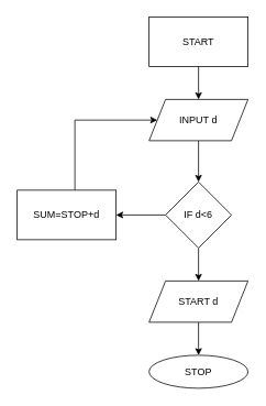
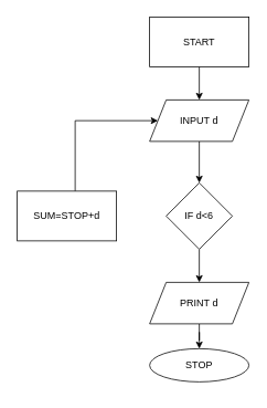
- <mxCell id="6" value="" style="edgeStyle=orthogonalEdgeStyle;rounded=0;orthogonalLoop=1;jettySize=auto;html=1;" edge="1" parent="1" source="8" target="10"><mxGeometry relative="1" as="geometry" /></mxCell>
- <mxCell id="12" value="START d" style="shape=parallelogram;perimeter=parallelogramPerimeter;whiteSpace=wrap;html=1;fixedSize=1;" vertex="1" parent="1"><mxGeometry x="180" y="340" width="120" height="50" as="geometry" /></mxCell>
+ <mxCell id="12" value="PRINT d" style="shape=parallelogram;perimeter=parallelogramPerimeter;whiteSpace=wrap;html=1;fixedSize=1;" vertex="1" parent="1"><mxGeometry x="180" y="340" width="120" height="50" as="geometry" /></mxCell>
- <mxCell id="13" value="STOP" style="ellipse;whiteSpace=wrap;html=1;" vertex="1" parent="1"><mxGeometry x="180" y="430" width="120" height="40" as="geometry" /></mxCell>
+ <mxCell id="13" value="STOP" style="ellipse;whiteSpace=wrap;html=1;" vertex="1" parent="1"><mxGeometry x="180" y="420" width="120" height="40" as="geometry" /></mxCell>
